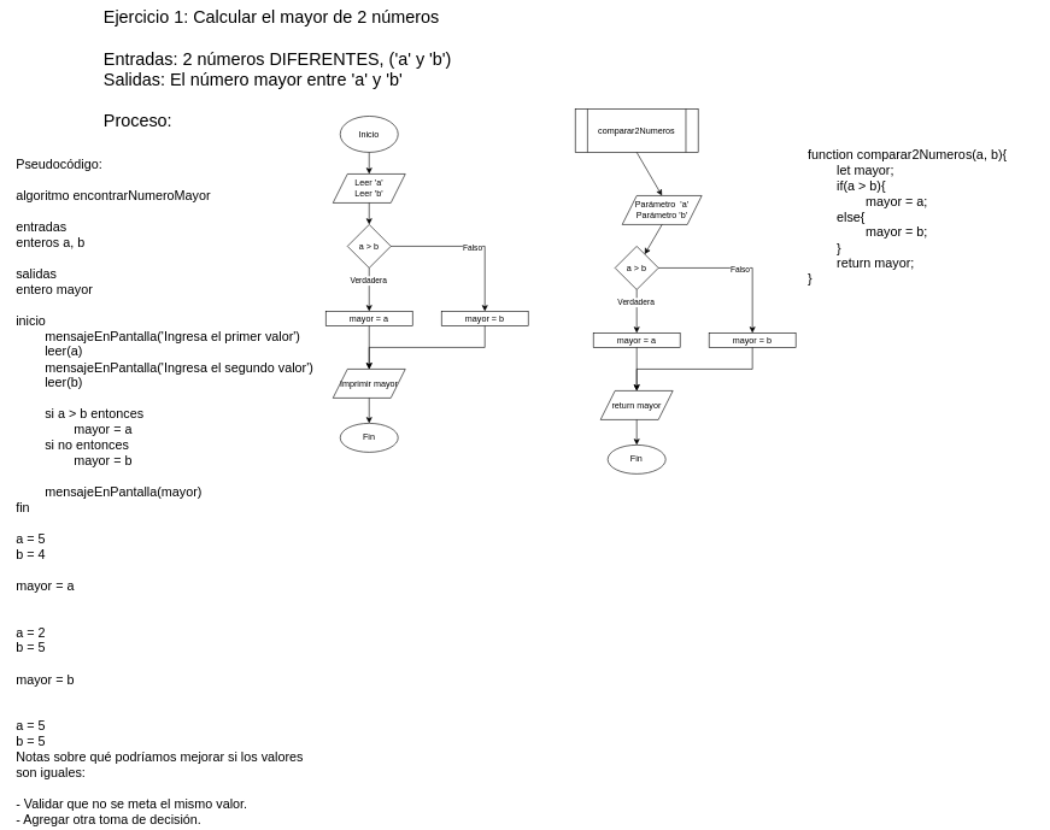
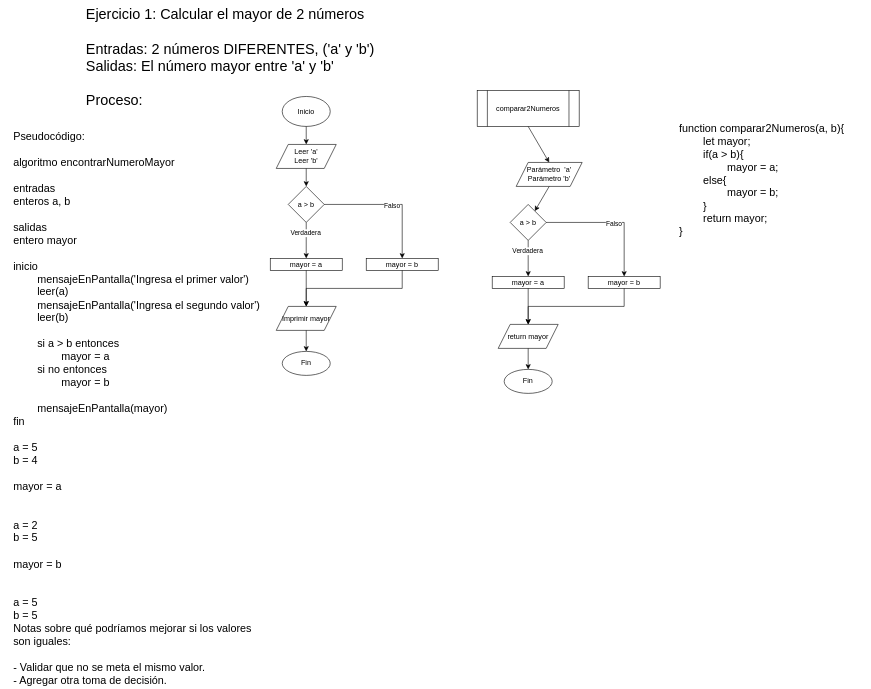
- <mxCell id="36" value="&lt;font style=&quot;font-size: 18px;&quot;&gt;function comparar2Numeros(a, b){&lt;/font&gt;&lt;div style=&quot;font-size: 18px;&quot;&gt;&lt;font style=&quot;font-size: 18px;&quot;&gt;&lt;span style=&quot;white-space: pre;&quot;&gt;&#09;&lt;/span&gt;let mayor;&lt;br&gt;&lt;span style=&quot;white-space: pre;&quot;&gt;&#09;&lt;/span&gt;if(a &amp;gt; b){&lt;br&gt;&lt;/font&gt;&lt;/div&gt;&lt;div style=&quot;font-size: 18px;&quot;&gt;&lt;font style=&quot;font-size: 18px;&quot;&gt;&lt;span style=&quot;white-space: pre;&quot;&gt;&#09;&lt;/span&gt;&lt;span style=&quot;white-space: pre;&quot;&gt;&#09;&lt;/span&gt;mayor = a;&lt;br&gt;&lt;/font&gt;&lt;/div&gt;&lt;div style=&quot;font-size: 18px;&quot;&gt;&lt;font style=&quot;font-size: 18px;&quot;&gt;&lt;span style=&quot;white-space: pre;&quot;&gt;&#09;&lt;/span&gt;else{&lt;br&gt;&lt;/font&gt;&lt;/div&gt;&lt;div style=&quot;font-size: 18px;&quot;&gt;&lt;font style=&quot;font-size: 18px;&quot;&gt;&lt;span style=&quot;white-space: pre;&quot;&gt;&#09;&lt;/span&gt;&lt;span style=&quot;white-space: pre;&quot;&gt;&#09;&lt;/span&gt;mayor = b;&lt;br&gt;&lt;/font&gt;&lt;/div&gt;&lt;div style=&quot;font-size: 18px;&quot;&gt;&lt;font style=&quot;font-size: 18px;&quot;&gt;&lt;span style=&quot;white-space: pre;&quot;&gt;&#09;&lt;/span&gt;}&lt;br&gt;&lt;/font&gt;&lt;/div&gt;&lt;div style=&quot;font-size: 18px;&quot;&gt;&lt;font style=&quot;font-size: 18px;&quot;&gt;&lt;span style=&quot;white-space: pre;&quot;&gt;&#09;&lt;/span&gt;return mayor;&lt;br&gt;&lt;/font&gt;&lt;/div&gt;&lt;div style=&quot;font-size: 18px;&quot;&gt;&lt;font style=&quot;font-size: 18px;&quot;&gt;}&lt;/font&gt;&lt;/div&gt;" style="text;html=1;align=left;verticalAlign=middle;whiteSpace=wrap;rounded=0;" vertex="1" parent="1"><mxGeometry x="1115" y="210" width="300" height="180" as="geometry" /></mxCell>
+ <mxCell id="36" value="&lt;font style=&quot;font-size: 18px;&quot;&gt;function comparar2Numeros(a, b){&lt;/font&gt;&lt;div style=&quot;font-size: 18px;&quot;&gt;&lt;font style=&quot;font-size: 18px;&quot;&gt;&lt;span style=&quot;white-space: pre;&quot;&gt;&#09;&lt;/span&gt;let mayor;&lt;br&gt;&lt;span style=&quot;white-space: pre;&quot;&gt;&#09;&lt;/span&gt;if(a &amp;gt; b){&lt;br&gt;&lt;/font&gt;&lt;/div&gt;&lt;div style=&quot;font-size: 18px;&quot;&gt;&lt;font style=&quot;font-size: 18px;&quot;&gt;&lt;span style=&quot;white-space: pre;&quot;&gt;&#09;&lt;/span&gt;&lt;span style=&quot;white-space: pre;&quot;&gt;&#09;&lt;/span&gt;mayor = a;&lt;br&gt;&lt;/font&gt;&lt;/div&gt;&lt;div style=&quot;font-size: 18px;&quot;&gt;&lt;font style=&quot;font-size: 18px;&quot;&gt;&lt;span style=&quot;white-space: pre;&quot;&gt;&#09;&lt;/span&gt;else{&lt;br&gt;&lt;/font&gt;&lt;/div&gt;&lt;div style=&quot;font-size: 18px;&quot;&gt;&lt;font style=&quot;font-size: 18px;&quot;&gt;&lt;span style=&quot;white-space: pre;&quot;&gt;&#09;&lt;/span&gt;&lt;span style=&quot;white-space: pre;&quot;&gt;&#09;&lt;/span&gt;mayor = b;&lt;br&gt;&lt;/font&gt;&lt;/div&gt;&lt;div style=&quot;font-size: 18px;&quot;&gt;&lt;font style=&quot;font-size: 18px;&quot;&gt;&lt;span style=&quot;white-space: pre;&quot;&gt;&#09;&lt;/span&gt;}&lt;br&gt;&lt;/font&gt;&lt;/div&gt;&lt;div style=&quot;font-size: 18px;&quot;&gt;&lt;font style=&quot;font-size: 18px;&quot;&gt;&lt;span style=&quot;white-space: pre;&quot;&gt;&#09;&lt;/span&gt;return mayor;&lt;br&gt;&lt;/font&gt;&lt;/div&gt;&lt;div style=&quot;font-size: 18px;&quot;&gt;&lt;font style=&quot;font-size: 18px;&quot;&gt;}&lt;/font&gt;&lt;/div&gt;" style="text;html=1;align=left;verticalAlign=middle;whiteSpace=wrap;rounded=0;" vertex="1" parent="1"><mxGeometry x="1130" y="210" width="300" height="180" as="geometry" /></mxCell>
